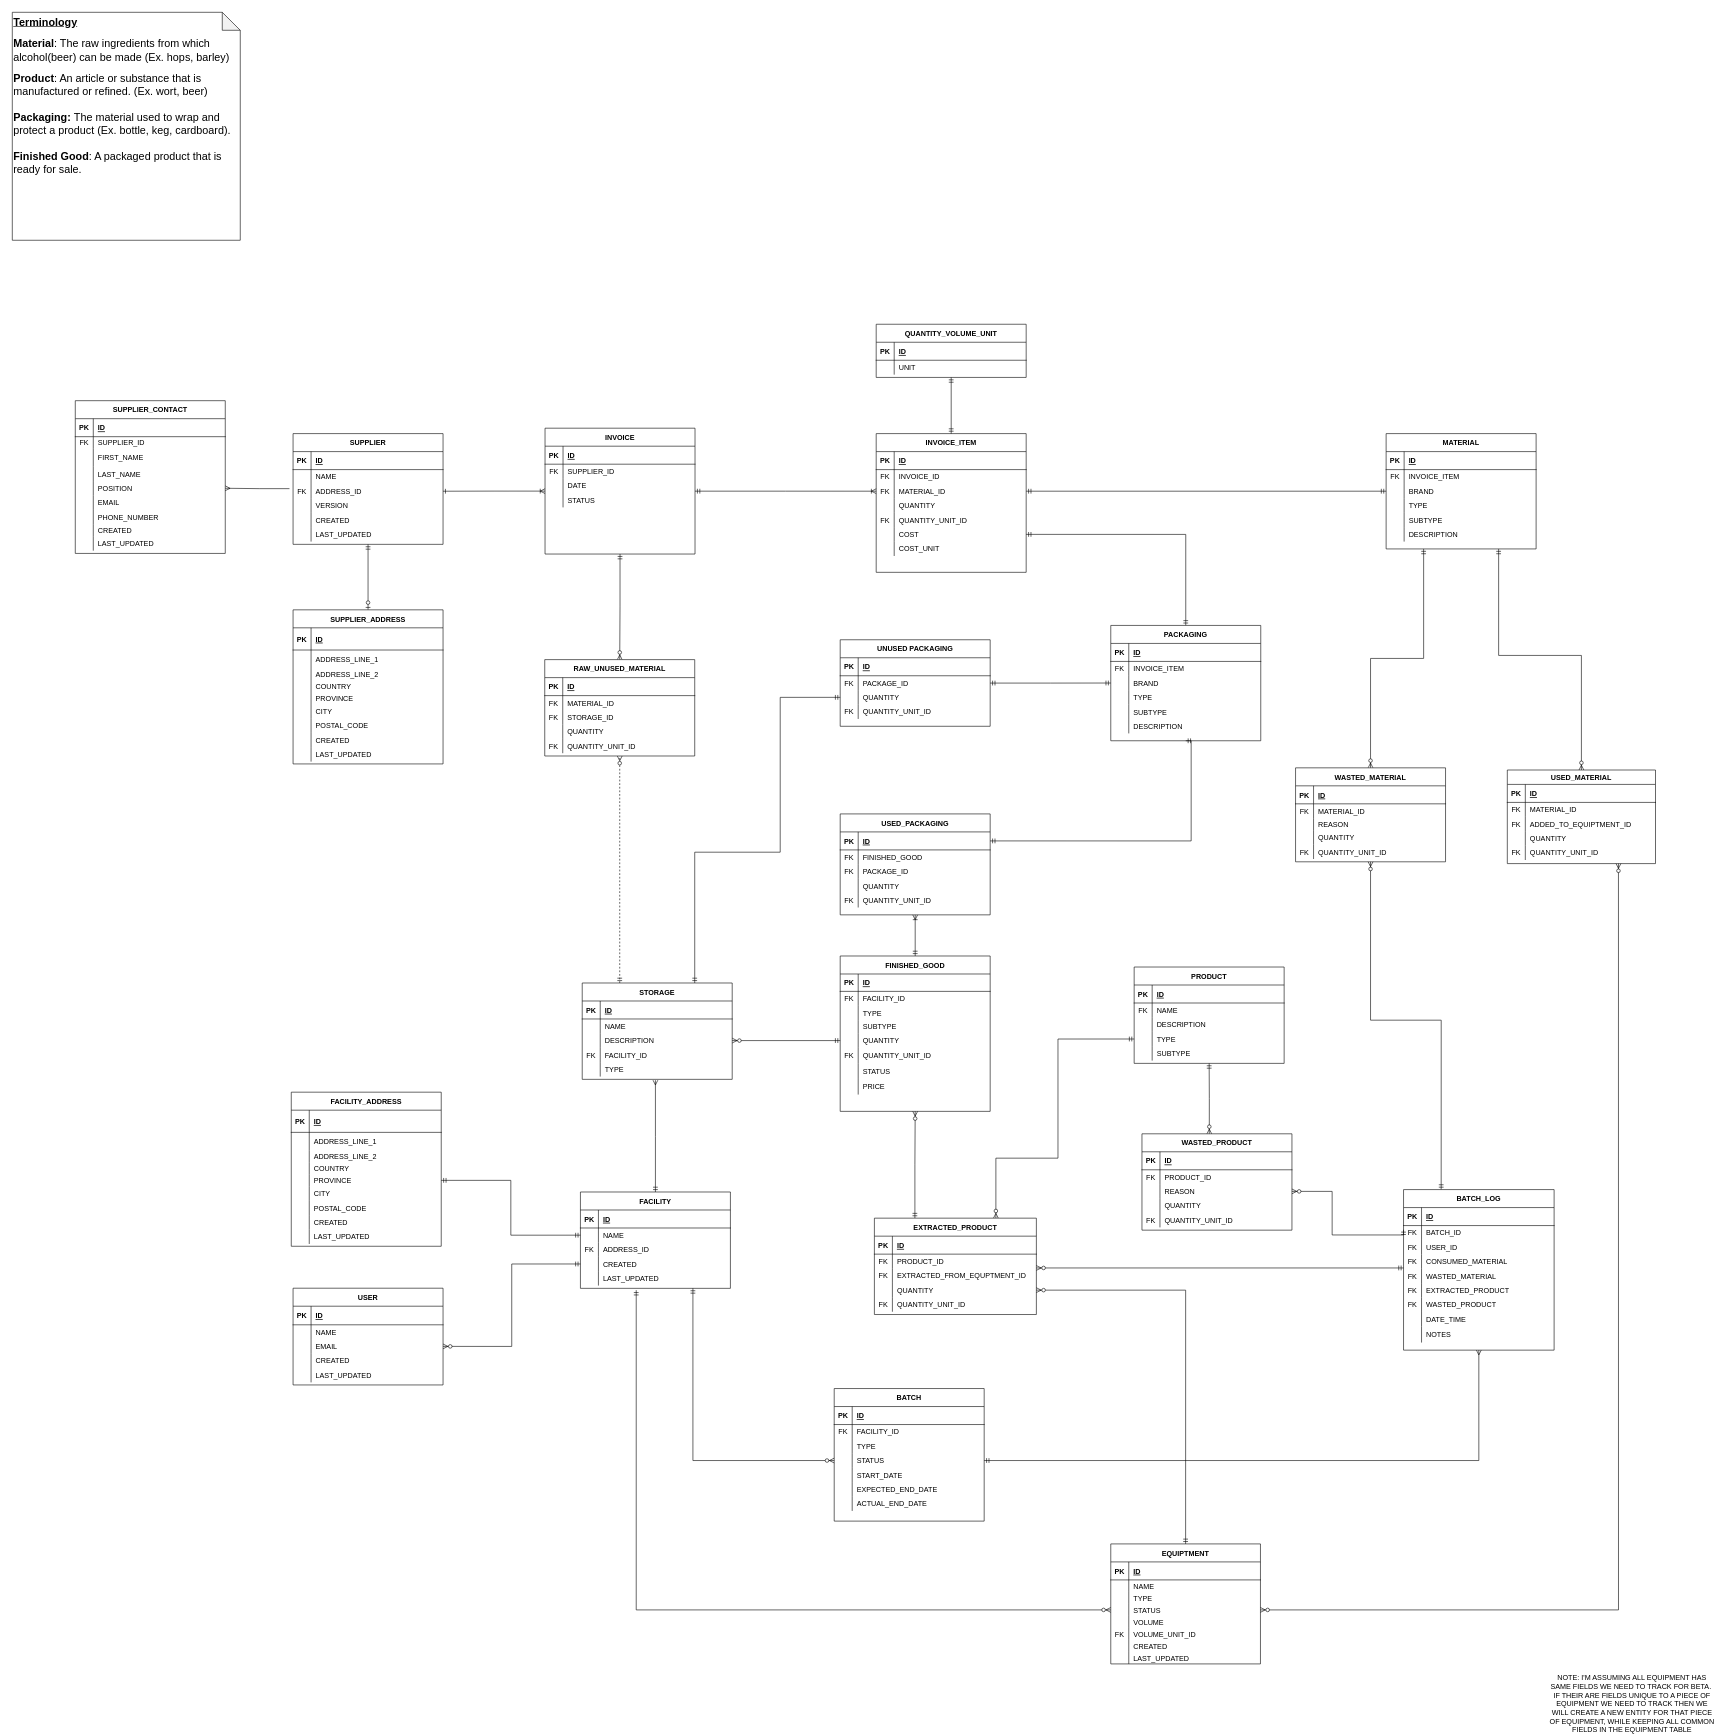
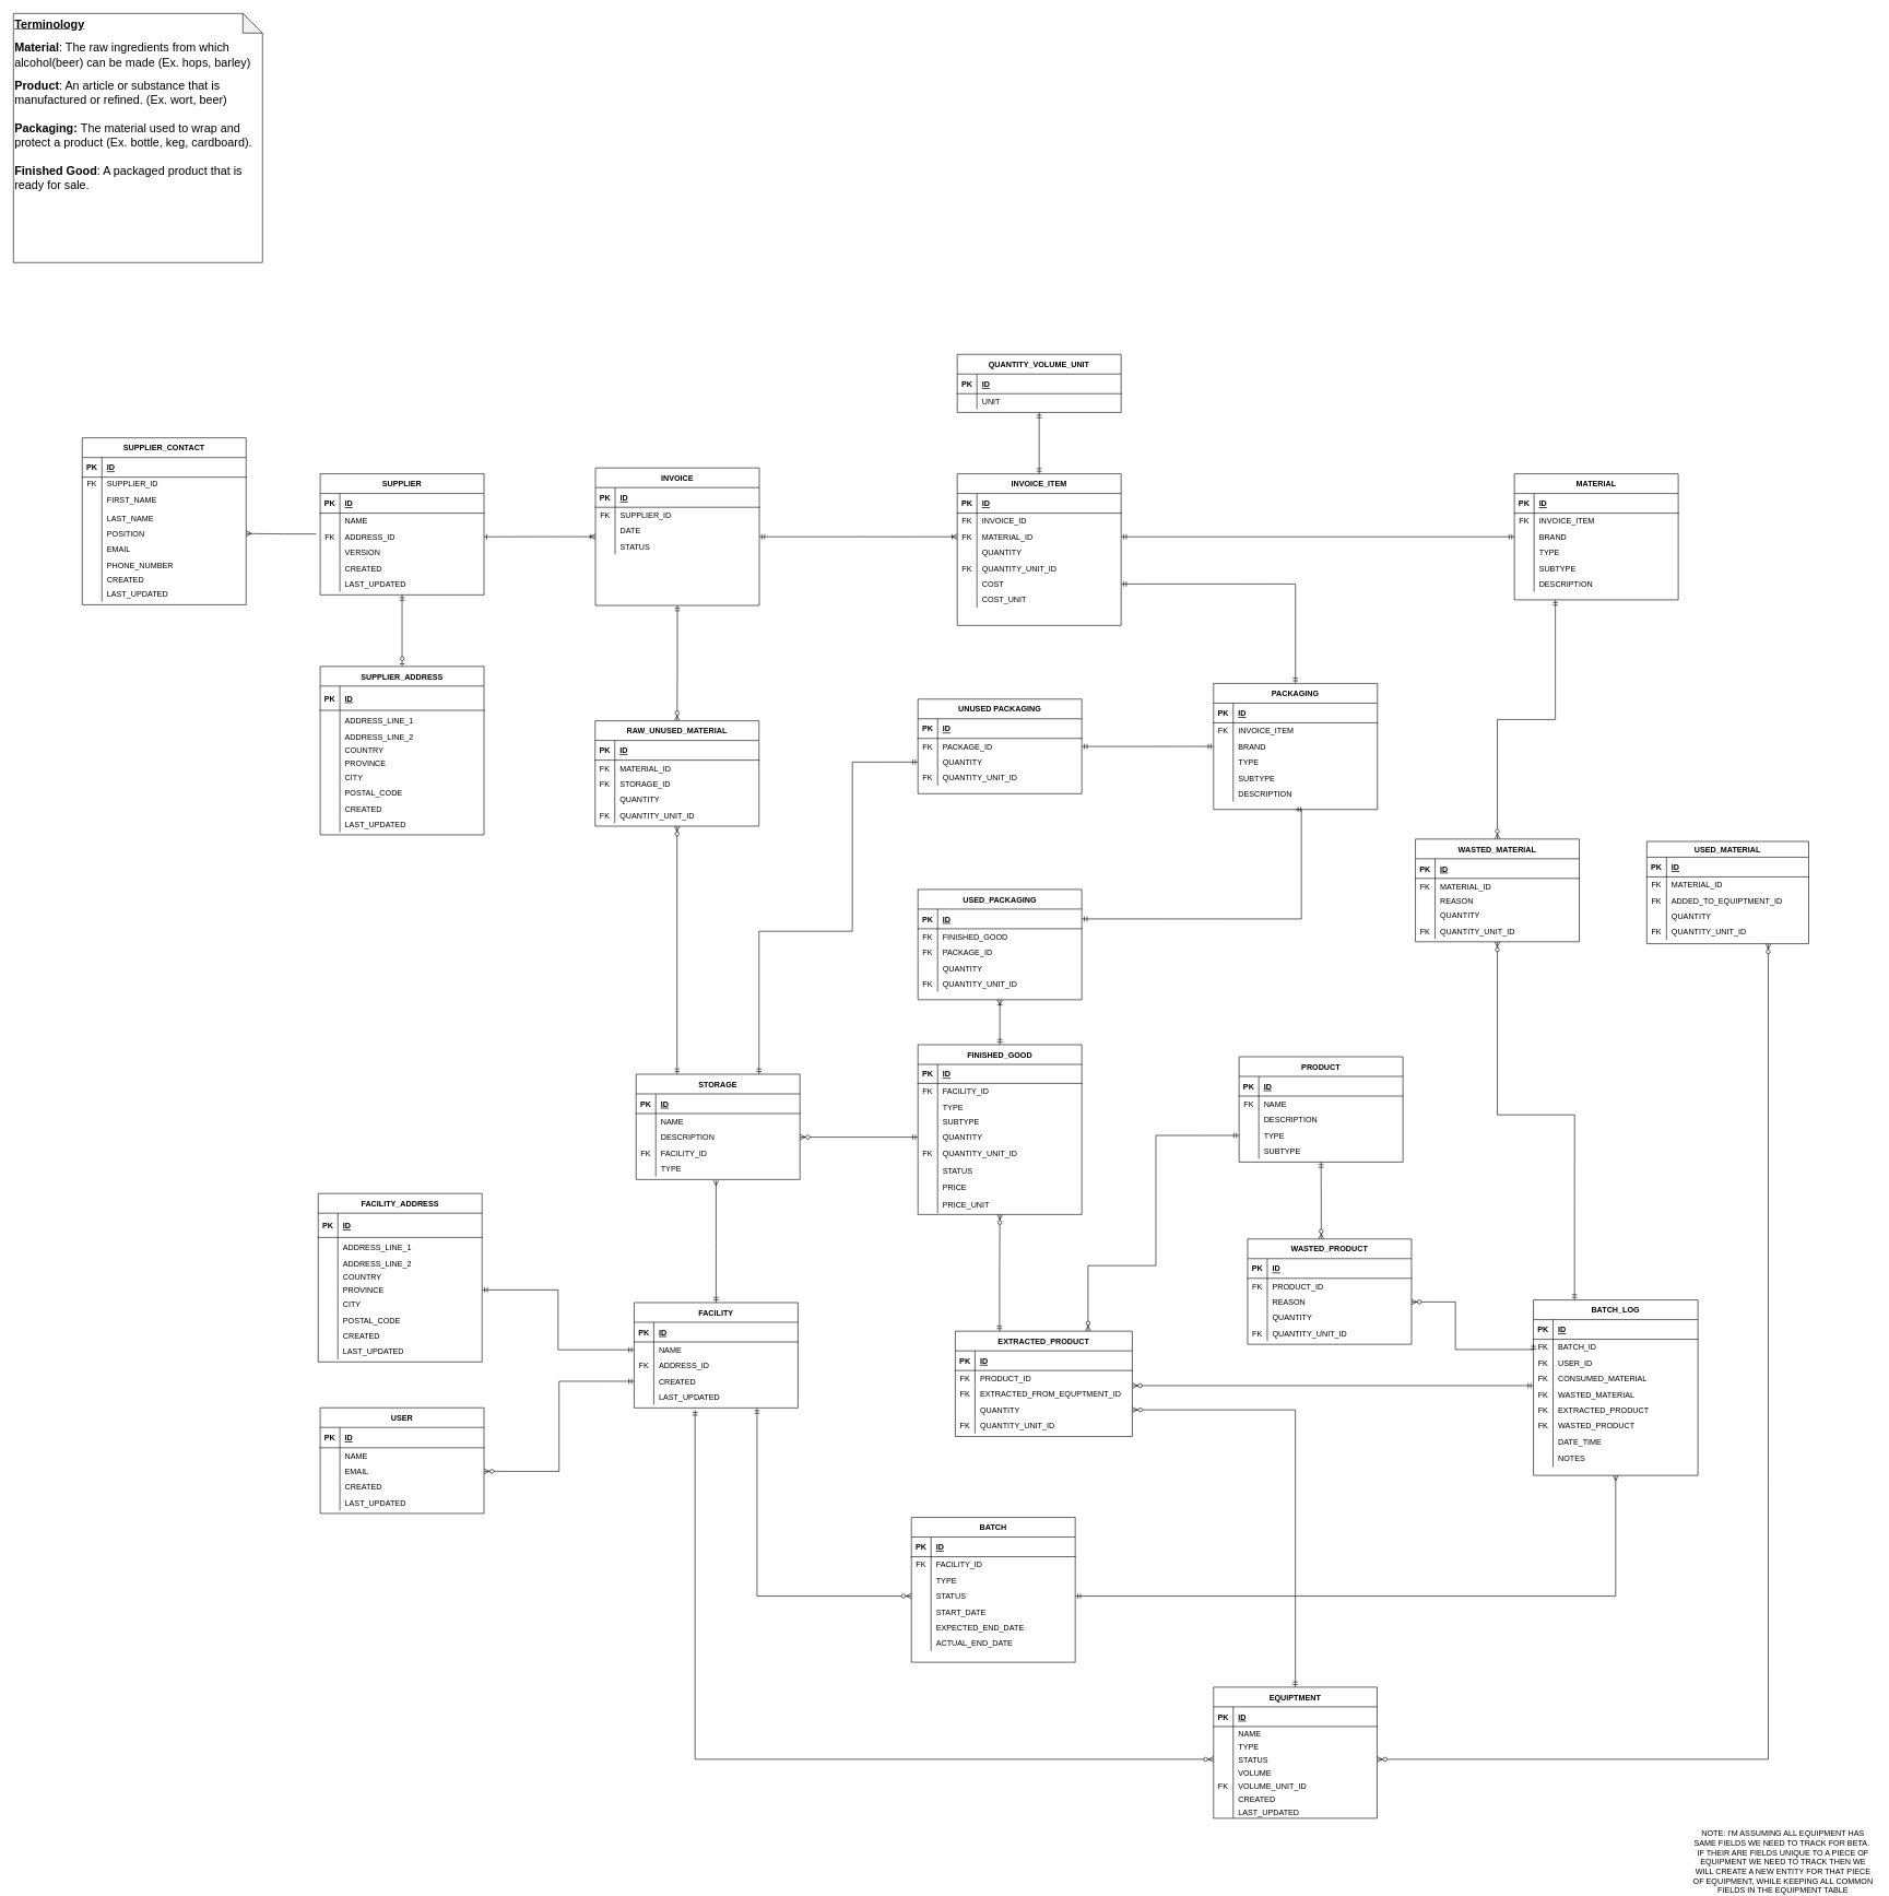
- <mxCell id="51" style="edgeStyle=orthogonalEdgeStyle;rounded=0;orthogonalLoop=1;jettySize=auto;html=1;entryX=0.75;entryY=1;entryDx=0;entryDy=0;startArrow=ERzeroToMany;startFill=1;endArrow=ERmandOne;endFill=0;exitX=0.5;exitY=0;exitDx=0;exitDy=0;" parent="1" source="222" target="159" edge="1"><mxGeometry relative="1" as="geometry"><Array as="points"><mxPoint x="2636" y="1092" /><mxPoint x="2498" y="1092" /></Array></mxGeometry></mxCell>
- <mxCell id="40" style="edgeStyle=orthogonalEdgeStyle;rounded=0;orthogonalLoop=1;jettySize=auto;html=1;entryX=0.5;entryY=1;entryDx=0;entryDy=0;startArrow=ERmandOne;startFill=0;endArrow=ERzeroToMany;endFill=1;exitX=0.25;exitY=0;exitDx=0;exitDy=0;dashed=1;" parent="1" source="270" target="365" edge="1"><mxGeometry relative="1" as="geometry"><mxPoint x="969.5" y="1271" as="targetPoint" /></mxGeometry></mxCell>
+ <mxCell id="40" style="edgeStyle=orthogonalEdgeStyle;rounded=0;orthogonalLoop=1;jettySize=auto;html=1;entryX=0.5;entryY=1;entryDx=0;entryDy=0;startArrow=ERmandOne;startFill=0;endArrow=ERzeroToMany;endFill=1;exitX=0.25;exitY=0;exitDx=0;exitDy=0;" parent="1" source="270" target="365" edge="1"><mxGeometry relative="1" as="geometry"><mxPoint x="969.5" y="1271" as="targetPoint" /></mxGeometry></mxCell>
+ <mxCell id="108" value="PRICE_UNIT" style="shape=partialRectangle;overflow=hidden;connectable=0;fillColor=none;top=0;left=0;bottom=0;right=0;align=left;spacingLeft=6;" parent="106" vertex="1"><mxGeometry x="30" width="220" height="26" as="geometry" /></mxCell>
